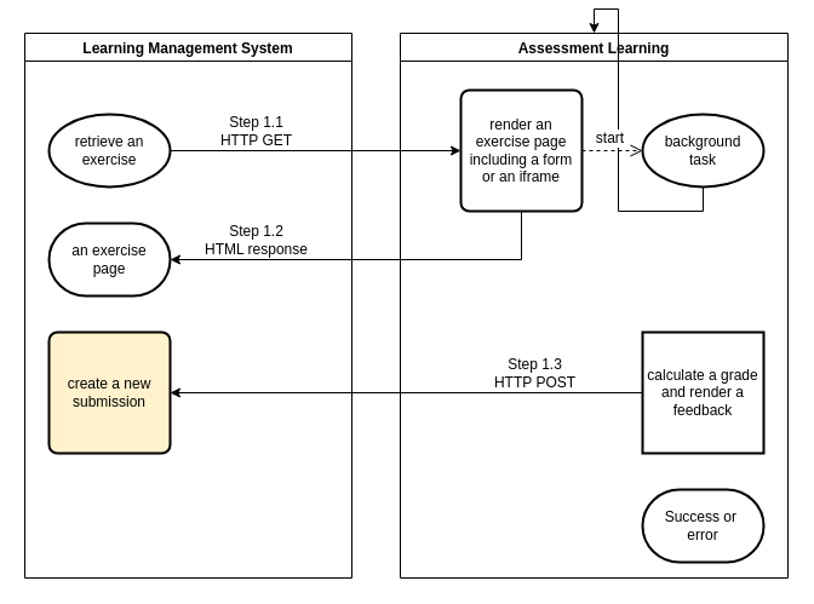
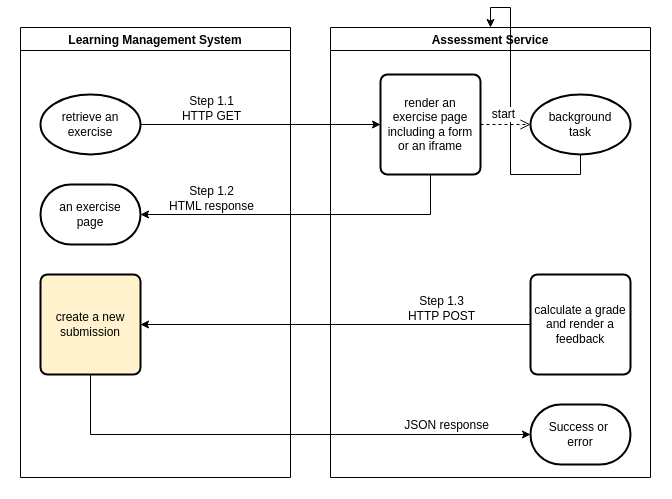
- <mxCell id="3" value="Assessment Learning" style="swimlane;" vertex="1" parent="1"><mxGeometry x="330" y="20" width="320" height="450" as="geometry"><mxRectangle x="320" y="10" width="150" height="23" as="alternateBounds" /></mxGeometry></mxCell>
+ <mxCell id="3" value="Assessment Service" style="swimlane;" vertex="1" parent="1"><mxGeometry x="330" y="20" width="320" height="450" as="geometry"><mxRectangle x="320" y="10" width="150" height="23" as="alternateBounds" /></mxGeometry></mxCell>
- <mxCell id="15" value="calculate a grade and render a feedback" style="whiteSpace=wrap;html=1;absoluteArcSize=1;arcSize=14;strokeWidth=2;rounded=0;" parent="1" vertex="1"><mxGeometry x="530" y="267" width="100" height="100" as="geometry" /></mxCell>
+ <mxCell id="15" value="calculate a grade and render a feedback" style="rounded=1;whiteSpace=wrap;html=1;absoluteArcSize=1;arcSize=14;strokeWidth=2;" parent="1" vertex="1"><mxGeometry x="530" y="267" width="100" height="100" as="geometry" /></mxCell>
+ <mxCell id="10" style="edgeStyle=orthogonalEdgeStyle;rounded=0;orthogonalLoop=1;jettySize=auto;html=1;exitX=0.5;exitY=1;exitDx=0;exitDy=0;entryX=0;entryY=0.5;entryDx=0;entryDy=0;entryPerimeter=0;" edge="1" parent="1" source="12" target="21"><mxGeometry relative="1" as="geometry" /></mxCell>
+ <mxCell id="11" value="JSON response" style="text;html=1;align=center;verticalAlign=middle;resizable=0;points=[];labelBackgroundColor=#ffffff;" vertex="1" connectable="0" parent="10"><mxGeometry x="-0.135" y="-4" relative="1" as="geometry"><mxPoint x="199.45" y="-13.98" as="offset" /></mxGeometry></mxCell>
